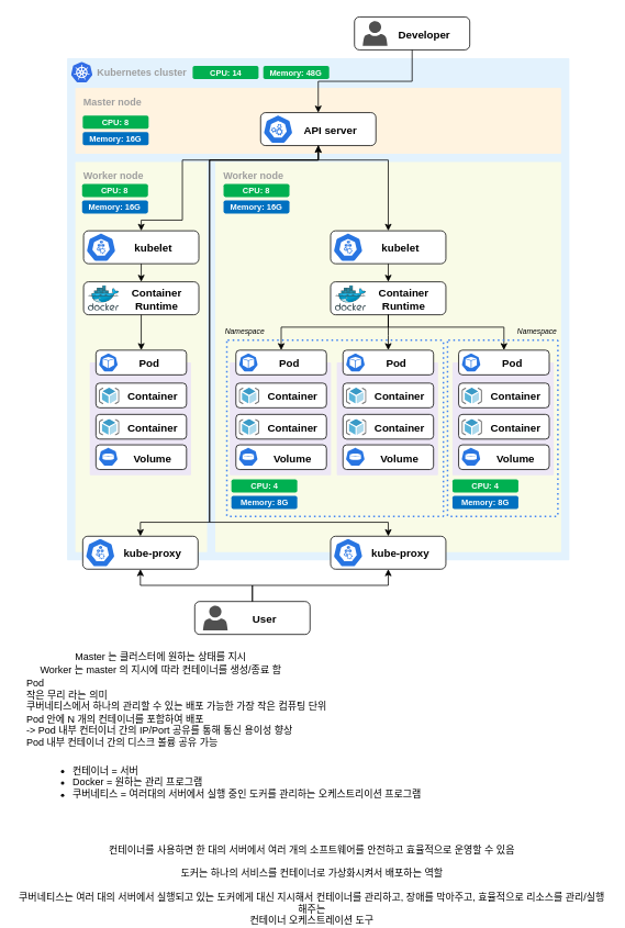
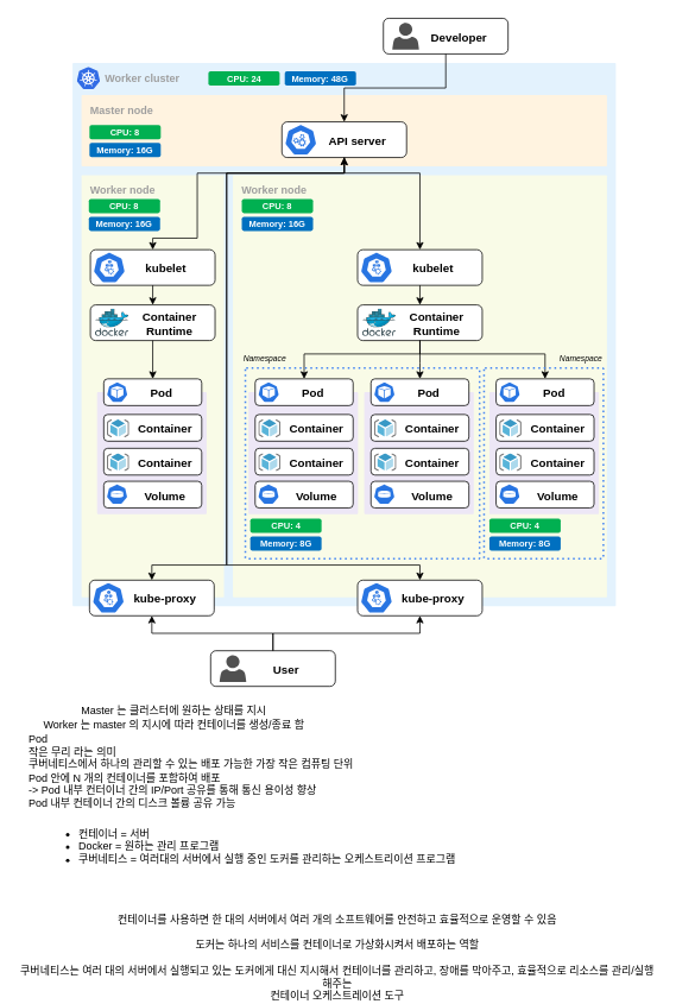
- <mxCell id="128" value="&lt;b&gt;&lt;font color=&quot;#ffffff&quot; style=&quot;font-size: 10px;&quot;&gt;CPU: 14&lt;/font&gt;&lt;/b&gt;" style="rounded=1;whiteSpace=wrap;html=1;fillColor=#01b051;strokeColor=none;" vertex="1" parent="1"><mxGeometry x="233.5" y="79.5" width="80" height="16" as="geometry" /></mxCell>
+ <mxCell id="128" value="&lt;b&gt;&lt;font color=&quot;#ffffff&quot; style=&quot;font-size: 10px;&quot;&gt;CPU: 24&lt;/font&gt;&lt;/b&gt;" style="rounded=1;whiteSpace=wrap;html=1;fillColor=#01b051;strokeColor=none;" vertex="1" parent="1"><mxGeometry x="233.5" y="79.5" width="80" height="16" as="geometry" /></mxCell>
- <mxCell id="129" value="&lt;b&gt;&lt;font color=&quot;#ffffff&quot; style=&quot;font-size: 10px;&quot;&gt;Memory: 48G&lt;/font&gt;&lt;/b&gt;" style="rounded=1;whiteSpace=wrap;html=1;fillColor=#01b051;strokeColor=none;" vertex="1" parent="1"><mxGeometry x="319.26" y="79.5" width="80" height="16" as="geometry" /></mxCell>
+ <mxCell id="129" value="&lt;b&gt;&lt;font color=&quot;#ffffff&quot; style=&quot;font-size: 10px;&quot;&gt;Memory: 48G&lt;/font&gt;&lt;/b&gt;" style="rounded=1;whiteSpace=wrap;html=1;fillColor=#0070c0;strokeColor=none;" vertex="1" parent="1"><mxGeometry x="319.26" y="79.5" width="80" height="16" as="geometry" /></mxCell>
- <mxCell id="6" value="&lt;b&gt;&lt;span style=&quot;white-space: pre;&quot;&gt;&#09;&lt;/span&gt;Kubernetes cluster&lt;/b&gt;" style="sketch=0;points=[[0,0,0],[0.25,0,0],[0.5,0,0],[0.75,0,0],[1,0,0],[1,0.25,0],[1,0.5,0],[1,0.75,0],[1,1,0],[0.75,1,0],[0.5,1,0],[0.25,1,0],[0,1,0],[0,0.75,0],[0,0.5,0],[0,0.25,0]];rounded=1;absoluteArcSize=1;arcSize=2;html=1;strokeColor=none;gradientColor=none;shadow=0;dashed=0;fontSize=12;fontColor=#9E9E9E;align=left;verticalAlign=top;spacing=10;spacingTop=-4;whiteSpace=wrap;fillColor=#E3F2FD;" vertex="1" parent="1"><mxGeometry x="81" y="70" width="610" height="610" as="geometry" /></mxCell>
+ <mxCell id="6" value="&lt;b&gt;&lt;span style=&quot;white-space: pre;&quot;&gt;&#09;&lt;/span&gt;Worker cluster&lt;/b&gt;" style="sketch=0;points=[[0,0,0],[0.25,0,0],[0.5,0,0],[0.75,0,0],[1,0,0],[1,0.25,0],[1,0.5,0],[1,0.75,0],[1,1,0],[0.75,1,0],[0.5,1,0],[0.25,1,0],[0,1,0],[0,0.75,0],[0,0.5,0],[0,0.25,0]];rounded=1;absoluteArcSize=1;arcSize=2;html=1;strokeColor=none;gradientColor=none;shadow=0;dashed=0;fontSize=12;fontColor=#9E9E9E;align=left;verticalAlign=top;spacing=10;spacingTop=-4;whiteSpace=wrap;fillColor=#E3F2FD;" vertex="1" parent="1"><mxGeometry x="81" y="70" width="610" height="610" as="geometry" /></mxCell>
